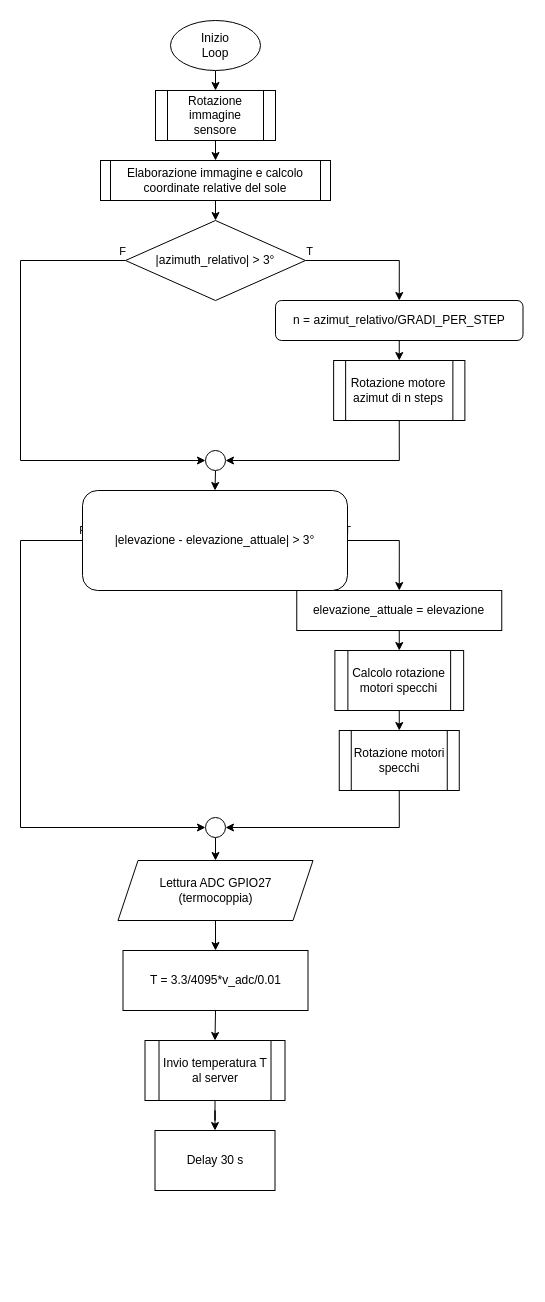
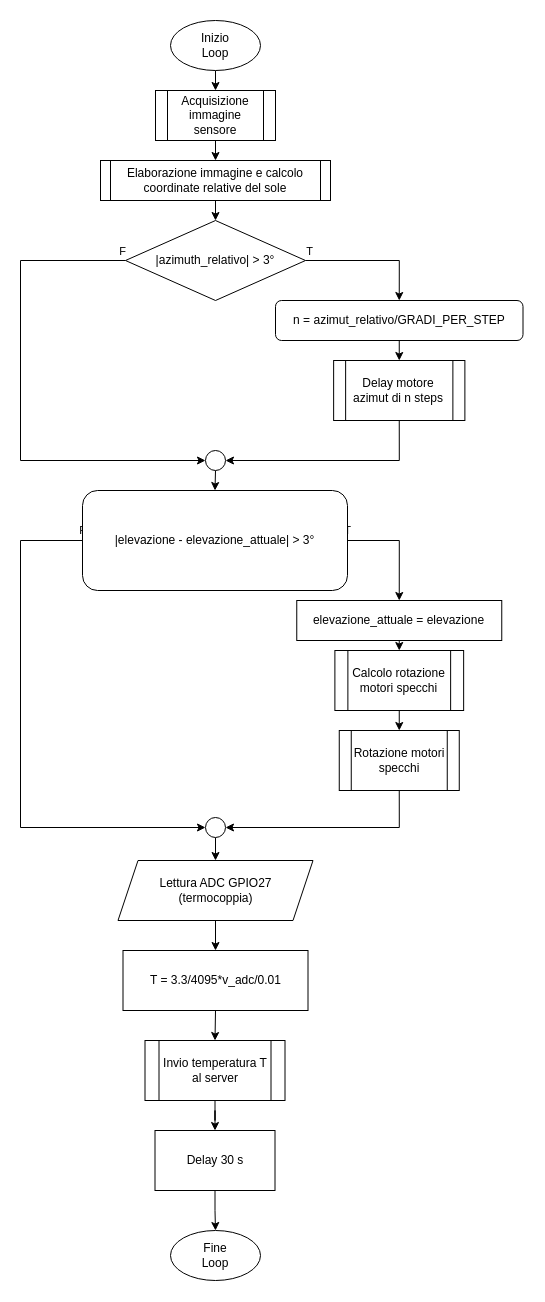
- <mxCell id="5" value="&lt;div&gt;Rotazione immagine&lt;/div&gt;&lt;div&gt;sensore&lt;br&gt;&lt;/div&gt;" style="shape=process;whiteSpace=wrap;html=1;backgroundOutline=1;" vertex="1" parent="1"><mxGeometry x="155" y="90" width="120" height="50" as="geometry" /></mxCell>
+ <mxCell id="5" value="&lt;div&gt;Acquisizione immagine&lt;/div&gt;&lt;div&gt;sensore&lt;br&gt;&lt;/div&gt;" style="shape=process;whiteSpace=wrap;html=1;backgroundOutline=1;" vertex="1" parent="1"><mxGeometry x="155" y="90" width="120" height="50" as="geometry" /></mxCell>
- <mxCell id="16" value="&lt;div&gt;Rotazione motore&lt;/div&gt;&lt;div&gt;azimut di n steps&lt;br&gt;&lt;/div&gt;" style="shape=process;whiteSpace=wrap;html=1;backgroundOutline=1;size=0.094;" vertex="1" parent="1"><mxGeometry x="333.13" y="360" width="131.25" height="60" as="geometry" /></mxCell>
+ <mxCell id="16" value="&lt;div&gt;Delay motore&lt;/div&gt;&lt;div&gt;azimut di n steps&lt;br&gt;&lt;/div&gt;" style="shape=process;whiteSpace=wrap;html=1;backgroundOutline=1;size=0.094;" vertex="1" parent="1"><mxGeometry x="333.13" y="360" width="131.25" height="60" as="geometry" /></mxCell>
- <mxCell id="20" value="elevazione_attuale = elevazione" style="rounded=0;whiteSpace=wrap;html=1;" vertex="1" parent="1"><mxGeometry x="296.26" y="590" width="205" height="40" as="geometry" /></mxCell>
+ <mxCell id="20" value="elevazione_attuale = elevazione" style="rounded=0;whiteSpace=wrap;html=1;" vertex="1" parent="1"><mxGeometry x="296.26" y="600" width="205" height="40" as="geometry" /></mxCell>
+ <mxCell id="37" value="" style="edgeStyle=orthogonalEdgeStyle;rounded=0;orthogonalLoop=1;jettySize=auto;html=1;" edge="1" parent="1" source="38" target="36"><mxGeometry relative="1" as="geometry" /></mxCell>
+ <mxCell id="36" value="&lt;div&gt;Fine&lt;br&gt;&lt;/div&gt;&lt;div&gt;Loop&lt;br&gt;&lt;/div&gt;" style="ellipse;whiteSpace=wrap;html=1;" vertex="1" parent="1"><mxGeometry x="170" y="1230" width="90" height="50" as="geometry" /></mxCell>
